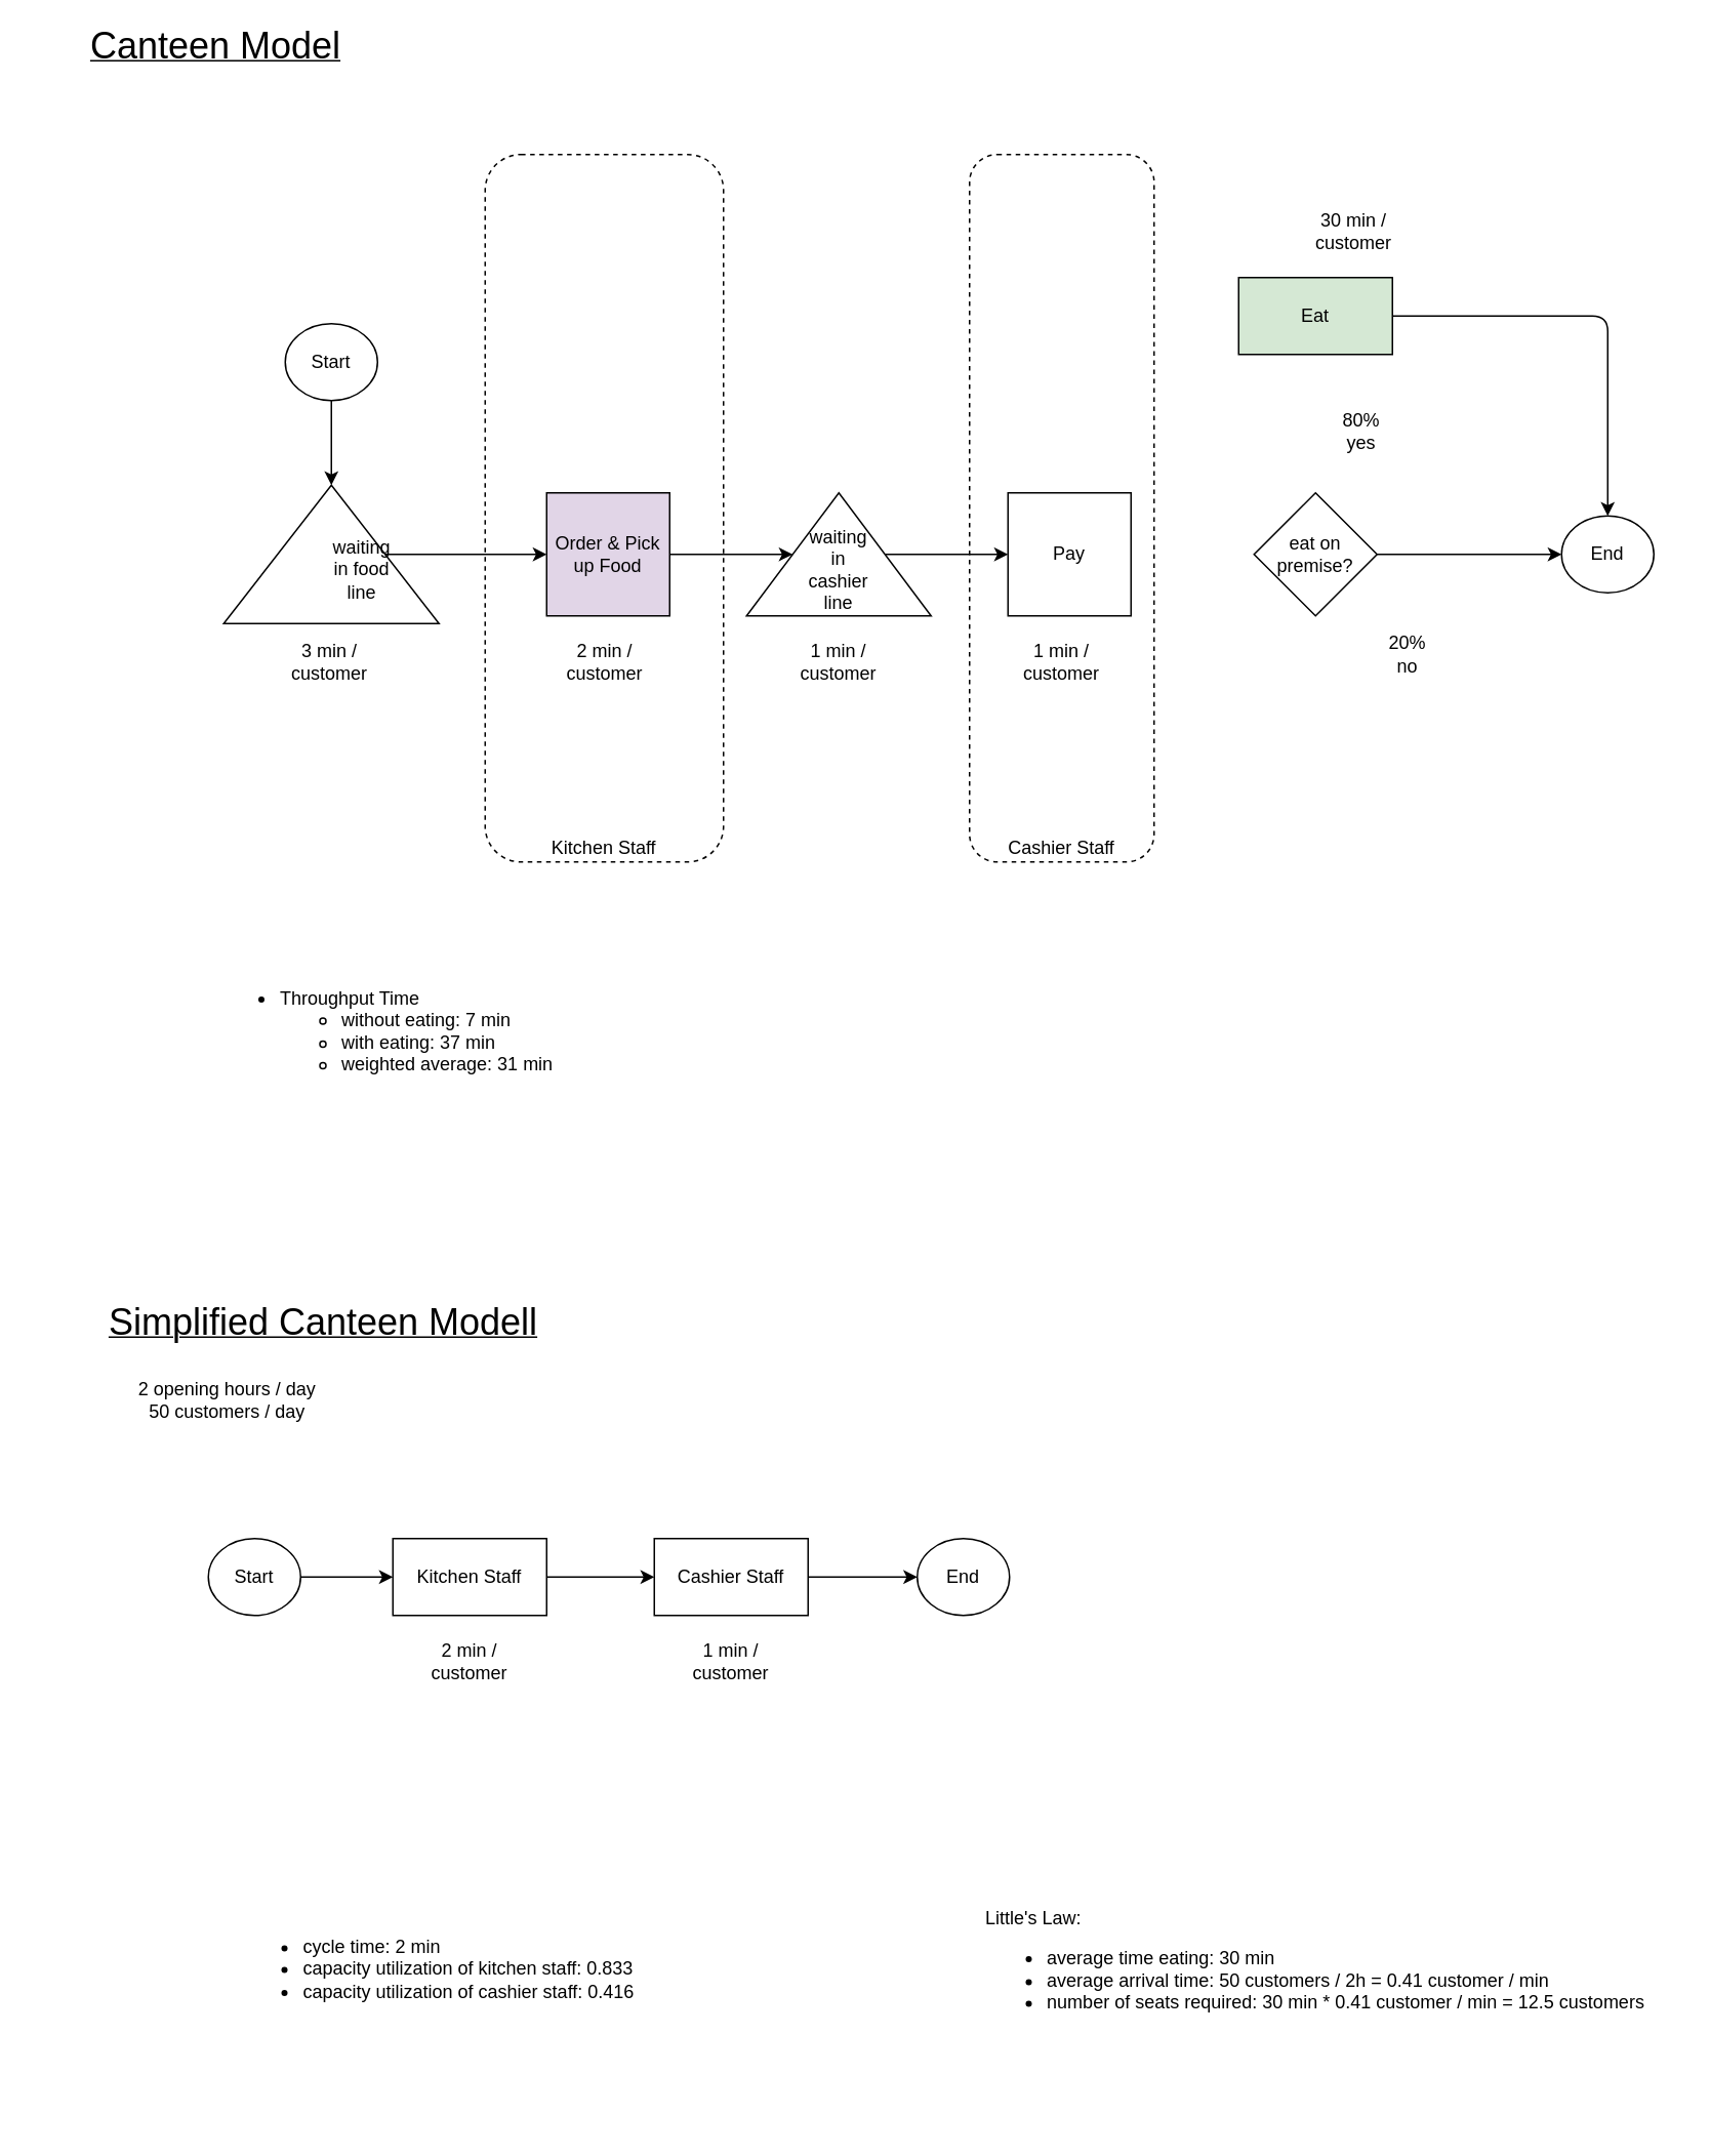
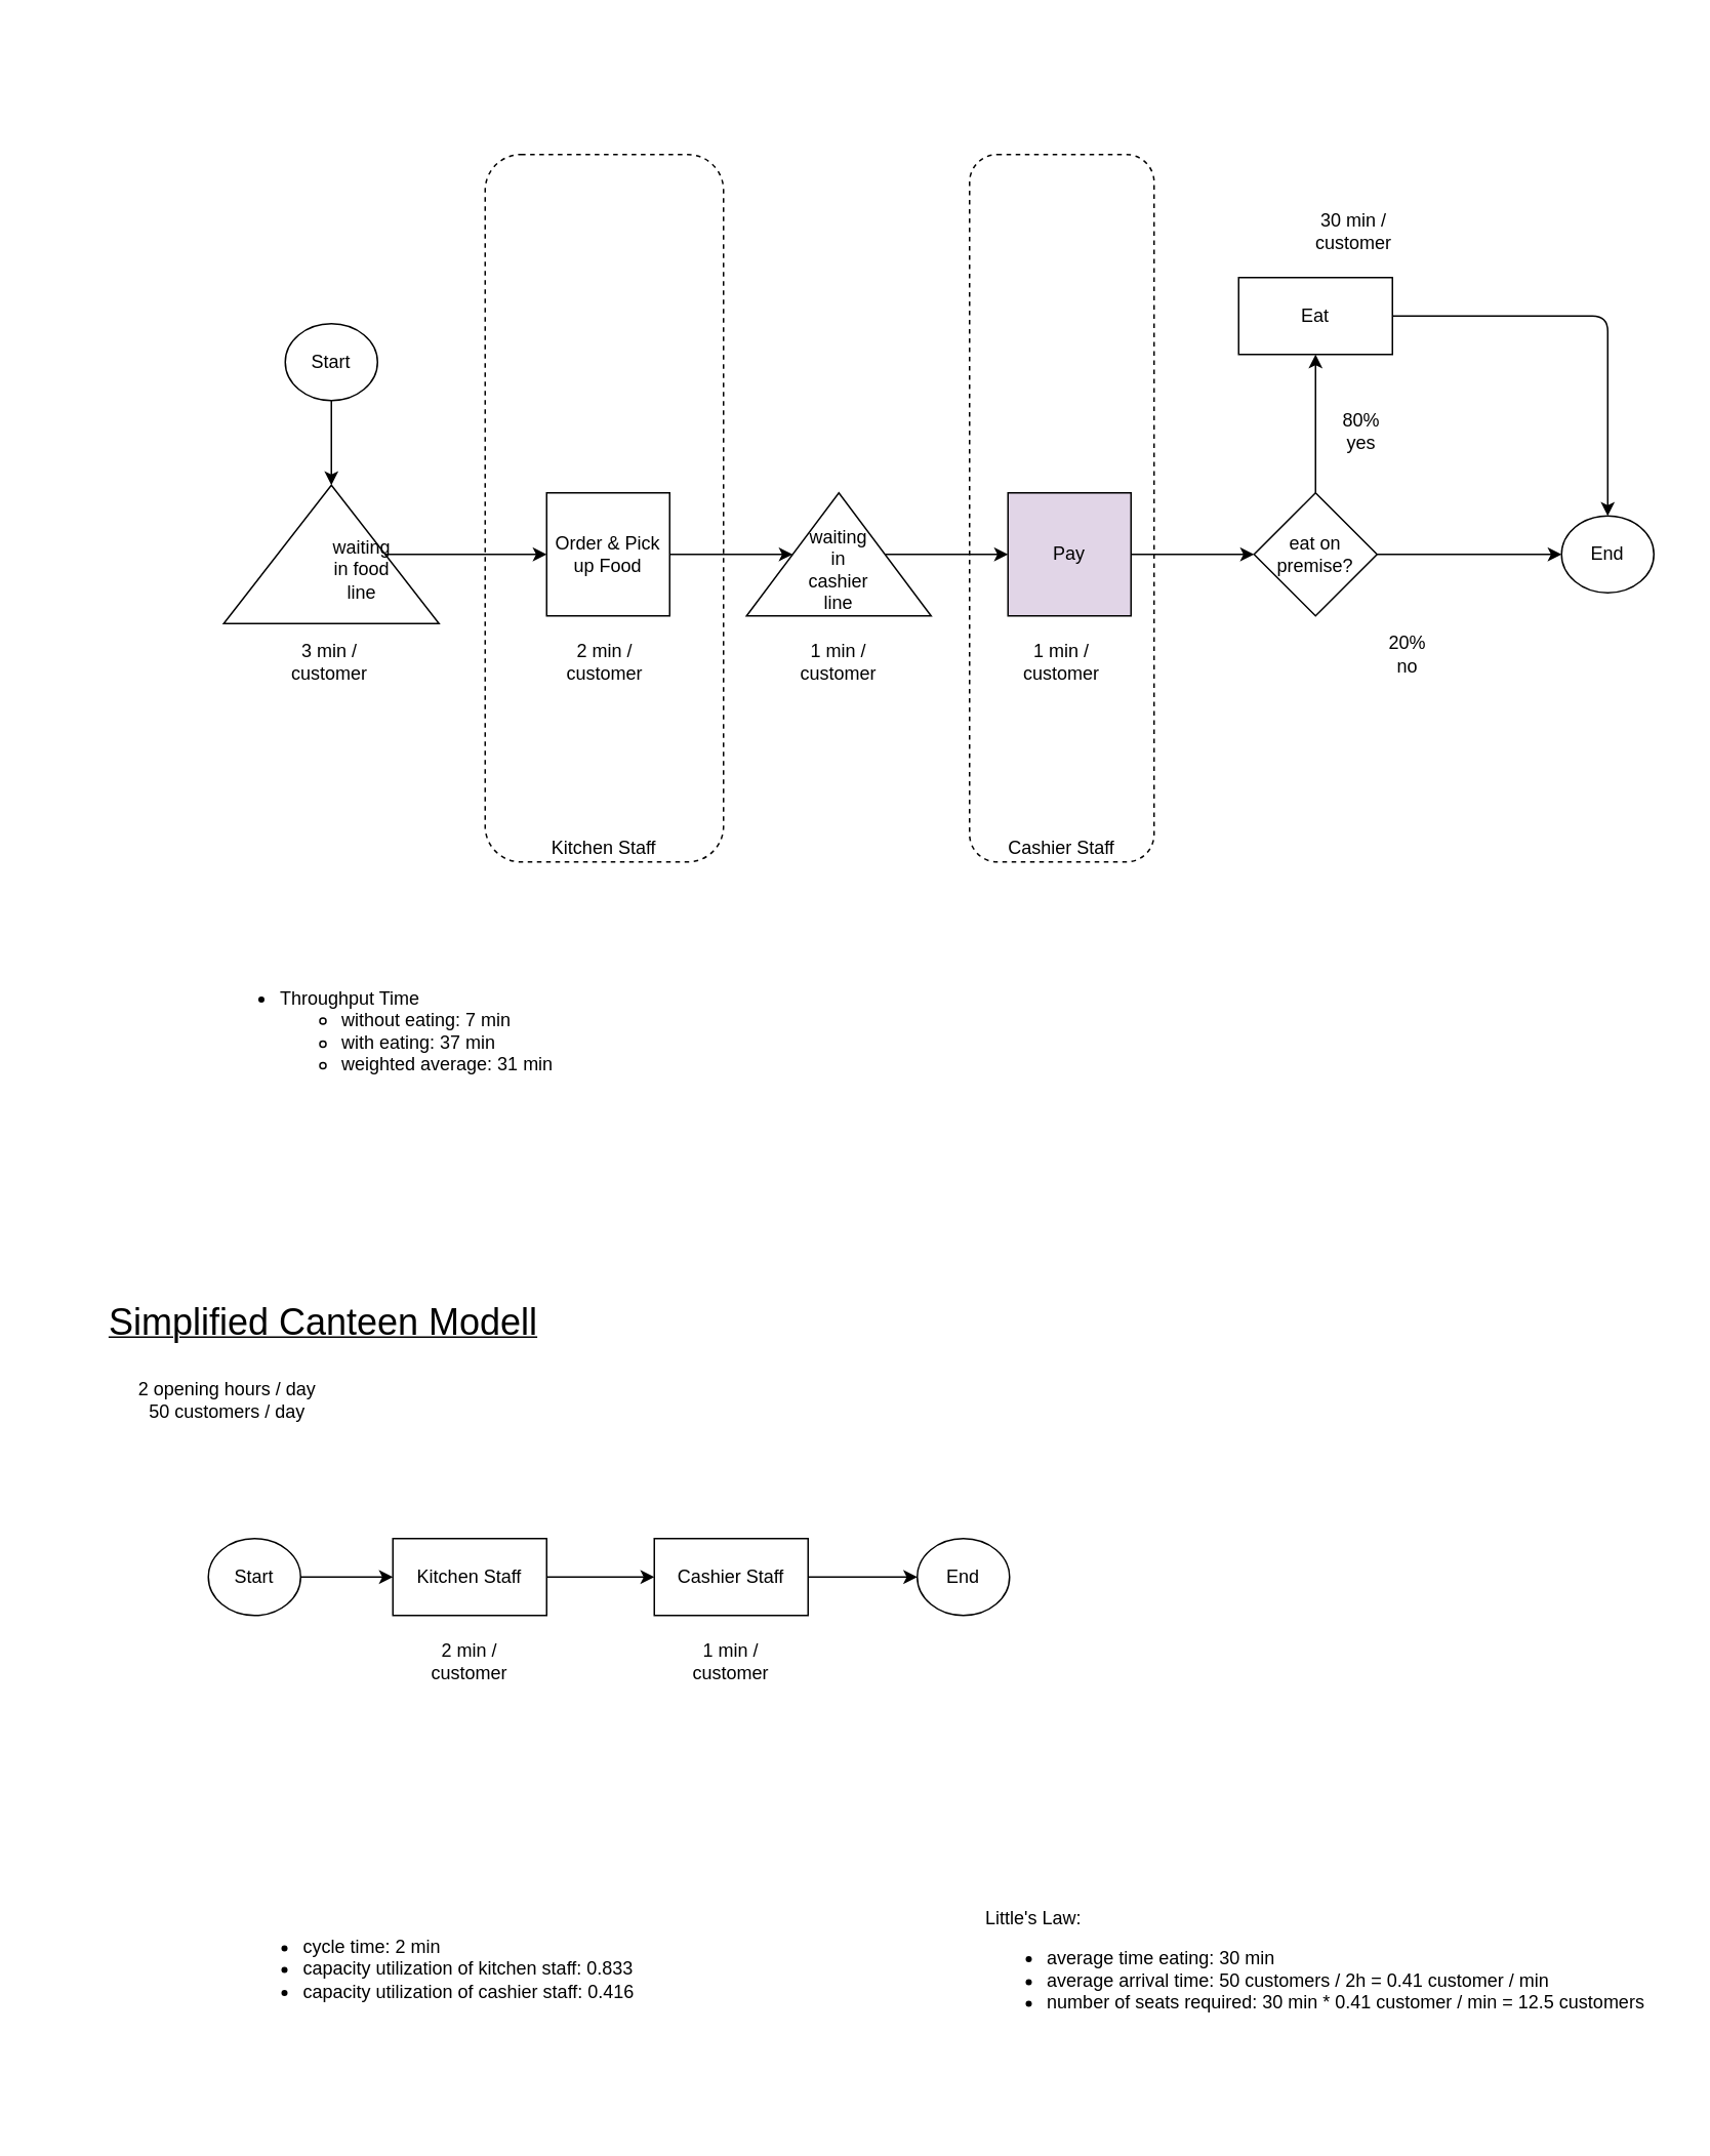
- <mxCell id="30" value="&lt;u&gt;&lt;font style=&quot;font-size: 24px&quot;&gt;Canteen Model&lt;br&gt;&lt;/font&gt;&lt;/u&gt;" style="text;html=1;strokeColor=none;fillColor=none;align=center;verticalAlign=middle;whiteSpace=wrap;rounded=0;dashed=1;" vertex="1" parent="1"><mxGeometry x="20" y="20" width="240" height="20" as="geometry" /></mxCell>
- <mxCell id="12" value="Eat" style="rounded=0;whiteSpace=wrap;html=1;fillColor=#d5e8d4;" vertex="1" parent="1"><mxGeometry x="805" y="180" width="100" height="50" as="geometry" /></mxCell>
+ <mxCell id="12" value="Eat" style="rounded=0;whiteSpace=wrap;html=1;" vertex="1" parent="1"><mxGeometry x="805" y="180" width="100" height="50" as="geometry" /></mxCell>
+ <mxCell id="17" value="" style="endArrow=classic;html=1;exitX=0.5;exitY=0;exitDx=0;exitDy=0;entryX=0.5;entryY=1;entryDx=0;entryDy=0;" edge="1" parent="1" source="10" target="12"><mxGeometry width="50" height="50" relative="1" as="geometry"><mxPoint x="785" y="360" as="sourcePoint" /><mxPoint x="835" y="310" as="targetPoint" /></mxGeometry></mxCell>
- <mxCell id="6" value="Order &amp;amp; Pick up Food" style="whiteSpace=wrap;html=1;aspect=fixed;fillColor=#e1d5e7;" vertex="1" parent="1"><mxGeometry x="355" y="320" width="80" height="80" as="geometry" /></mxCell>
+ <mxCell id="6" value="Order &amp;amp; Pick up Food" style="whiteSpace=wrap;html=1;aspect=fixed;" vertex="1" parent="1"><mxGeometry x="355" y="320" width="80" height="80" as="geometry" /></mxCell>
- <mxCell id="9" value="Pay" style="whiteSpace=wrap;html=1;aspect=fixed;" vertex="1" parent="1"><mxGeometry x="655" y="320" width="80" height="80" as="geometry" /></mxCell>
+ <mxCell id="9" value="Pay" style="whiteSpace=wrap;html=1;aspect=fixed;fillColor=#e1d5e7;" vertex="1" parent="1"><mxGeometry x="655" y="320" width="80" height="80" as="geometry" /></mxCell>
+ <mxCell id="16" value="" style="endArrow=classic;html=1;exitX=1;exitY=0.5;exitDx=0;exitDy=0;entryX=0;entryY=0.5;entryDx=0;entryDy=0;" edge="1" parent="1" source="9" target="10"><mxGeometry width="50" height="50" relative="1" as="geometry"><mxPoint x="785" y="360" as="sourcePoint" /><mxPoint x="835" y="310" as="targetPoint" /></mxGeometry></mxCell>
